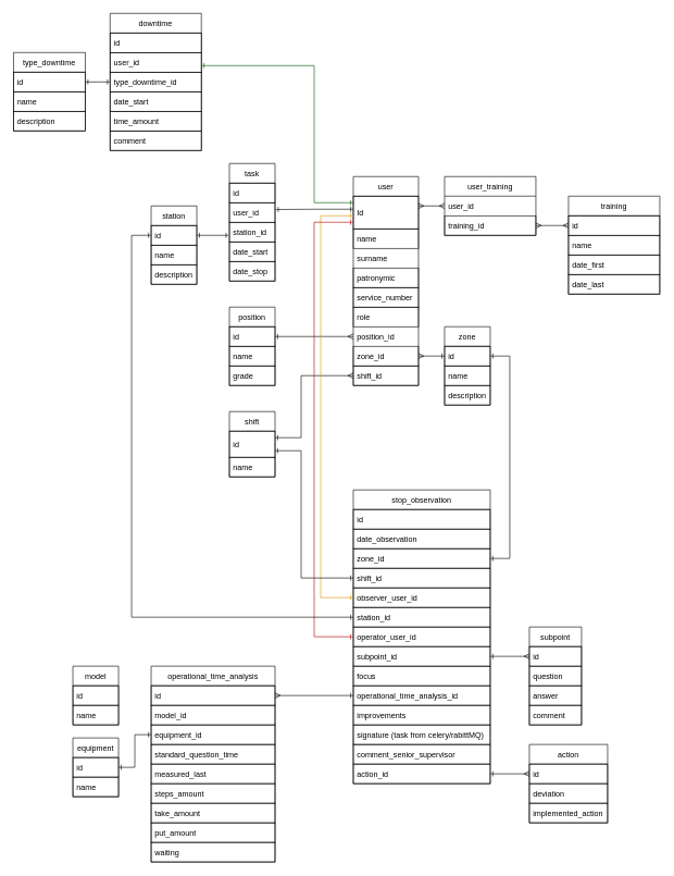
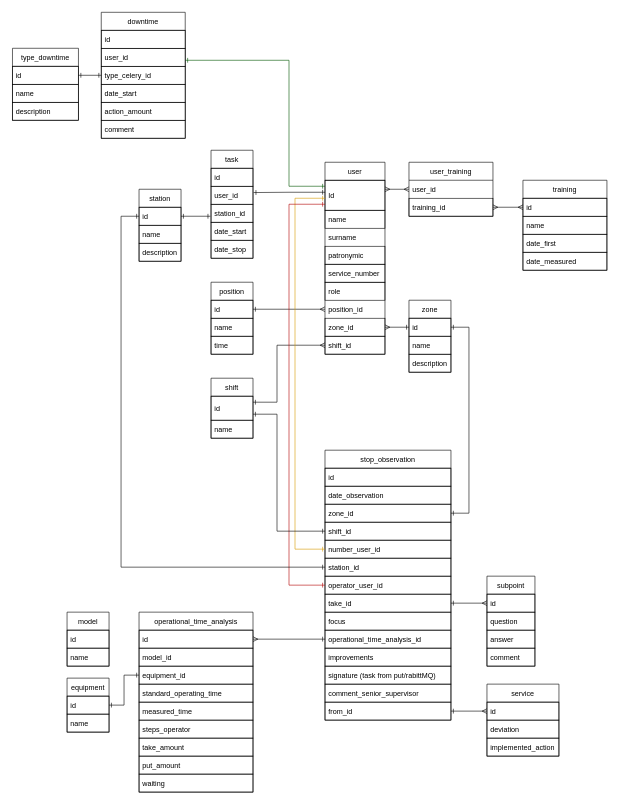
- <mxCell id="52" value="type_downtime_id" style="text;strokeColor=default;fillColor=none;align=left;verticalAlign=middle;spacingLeft=4;spacingRight=4;overflow=hidden;points=[[0,0.5],[1,0.5]];portConstraint=eastwest;rotatable=0;" parent="49" vertex="1"><mxGeometry y="90" width="140" height="30" as="geometry" /></mxCell>
+ <mxCell id="52" value="type_celery_id" style="text;strokeColor=default;fillColor=none;align=left;verticalAlign=middle;spacingLeft=4;spacingRight=4;overflow=hidden;points=[[0,0.5],[1,0.5]];portConstraint=eastwest;rotatable=0;" parent="49" vertex="1"><mxGeometry y="90" width="140" height="30" as="geometry" /></mxCell>
- <mxCell id="54" value="time_amount" style="text;strokeColor=default;fillColor=none;align=left;verticalAlign=middle;spacingLeft=4;spacingRight=4;overflow=hidden;points=[[0,0.5],[1,0.5]];portConstraint=eastwest;rotatable=0;" parent="49" vertex="1"><mxGeometry y="150" width="140" height="30" as="geometry" /></mxCell>
+ <mxCell id="54" value="action_amount" style="text;strokeColor=default;fillColor=none;align=left;verticalAlign=middle;spacingLeft=4;spacingRight=4;overflow=hidden;points=[[0,0.5],[1,0.5]];portConstraint=eastwest;rotatable=0;" parent="49" vertex="1"><mxGeometry y="150" width="140" height="30" as="geometry" /></mxCell>
- <mxCell id="30" value="date_last" style="text;strokeColor=default;fillColor=none;align=left;verticalAlign=middle;spacingLeft=4;spacingRight=4;overflow=hidden;points=[[0,0.5],[1,0.5]];portConstraint=eastwest;rotatable=0;" parent="26" vertex="1"><mxGeometry y="120" width="140" height="30" as="geometry" /></mxCell>
+ <mxCell id="30" value="date_measured" style="text;strokeColor=default;fillColor=none;align=left;verticalAlign=middle;spacingLeft=4;spacingRight=4;overflow=hidden;points=[[0,0.5],[1,0.5]];portConstraint=eastwest;rotatable=0;" parent="26" vertex="1"><mxGeometry y="120" width="140" height="30" as="geometry" /></mxCell>
- <mxCell id="24" value="grade" style="text;strokeColor=default;fillColor=none;align=left;verticalAlign=middle;spacingLeft=4;spacingRight=4;overflow=hidden;points=[[0,0.5],[1,0.5]];portConstraint=eastwest;rotatable=0;" parent="21" vertex="1"><mxGeometry y="90" width="70" height="30" as="geometry" /></mxCell>
+ <mxCell id="24" value="time" style="text;strokeColor=default;fillColor=none;align=left;verticalAlign=middle;spacingLeft=4;spacingRight=4;overflow=hidden;points=[[0,0.5],[1,0.5]];portConstraint=eastwest;rotatable=0;" parent="21" vertex="1"><mxGeometry y="90" width="70" height="30" as="geometry" /></mxCell>
- <mxCell id="67" value="observer_user_id" style="text;strokeColor=default;fillColor=none;align=left;verticalAlign=middle;spacingLeft=4;spacingRight=4;overflow=hidden;points=[[0,0.5],[1,0.5]];portConstraint=eastwest;rotatable=0;" parent="62" vertex="1"><mxGeometry y="150" width="210" height="30" as="geometry" /></mxCell>
+ <mxCell id="67" value="number_user_id" style="text;strokeColor=default;fillColor=none;align=left;verticalAlign=middle;spacingLeft=4;spacingRight=4;overflow=hidden;points=[[0,0.5],[1,0.5]];portConstraint=eastwest;rotatable=0;" parent="62" vertex="1"><mxGeometry y="150" width="210" height="30" as="geometry" /></mxCell>
- <mxCell id="70" value="subpoint_id" style="text;strokeColor=default;fillColor=none;align=left;verticalAlign=middle;spacingLeft=4;spacingRight=4;overflow=hidden;points=[[0,0.5],[1,0.5]];portConstraint=eastwest;rotatable=0;" parent="62" vertex="1"><mxGeometry y="240" width="210" height="30" as="geometry" /></mxCell>
+ <mxCell id="70" value="take_id" style="text;strokeColor=default;fillColor=none;align=left;verticalAlign=middle;spacingLeft=4;spacingRight=4;overflow=hidden;points=[[0,0.5],[1,0.5]];portConstraint=eastwest;rotatable=0;" parent="62" vertex="1"><mxGeometry y="240" width="210" height="30" as="geometry" /></mxCell>
- <mxCell id="74" value="signature (task from celery/rabittMQ)" style="text;strokeColor=default;fillColor=none;align=left;verticalAlign=middle;spacingLeft=4;spacingRight=4;overflow=hidden;points=[[0,0.5],[1,0.5]];portConstraint=eastwest;rotatable=0;" parent="62" vertex="1"><mxGeometry y="360" width="210" height="30" as="geometry" /></mxCell>
+ <mxCell id="74" value="signature (task from put/rabittMQ)" style="text;strokeColor=default;fillColor=none;align=left;verticalAlign=middle;spacingLeft=4;spacingRight=4;overflow=hidden;points=[[0,0.5],[1,0.5]];portConstraint=eastwest;rotatable=0;" parent="62" vertex="1"><mxGeometry y="360" width="210" height="30" as="geometry" /></mxCell>
- <mxCell id="97" value="standard_question_time" style="text;strokeColor=default;fillColor=none;align=left;verticalAlign=middle;spacingLeft=4;spacingRight=4;overflow=hidden;points=[[0,0.5],[1,0.5]];portConstraint=eastwest;rotatable=0;" parent="93" vertex="1"><mxGeometry y="120" width="190" height="30" as="geometry" /></mxCell>
+ <mxCell id="97" value="standard_operating_time" style="text;strokeColor=default;fillColor=none;align=left;verticalAlign=middle;spacingLeft=4;spacingRight=4;overflow=hidden;points=[[0,0.5],[1,0.5]];portConstraint=eastwest;rotatable=0;" parent="93" vertex="1"><mxGeometry y="120" width="190" height="30" as="geometry" /></mxCell>
- <mxCell id="88" value="action" style="swimlane;fontStyle=0;childLayout=stackLayout;horizontal=1;startSize=30;horizontalStack=0;resizeParent=1;resizeParentMax=0;resizeLast=0;collapsible=1;marginBottom=0;" parent="1" vertex="1"><mxGeometry x="811" y="1140" width="120" height="120" as="geometry" /></mxCell>
+ <mxCell id="88" value="service" style="swimlane;fontStyle=0;childLayout=stackLayout;horizontal=1;startSize=30;horizontalStack=0;resizeParent=1;resizeParentMax=0;resizeLast=0;collapsible=1;marginBottom=0;" parent="1" vertex="1"><mxGeometry x="811" y="1140" width="120" height="120" as="geometry" /></mxCell>
- <mxCell id="98" value="measured_last" style="text;strokeColor=default;fillColor=none;align=left;verticalAlign=middle;spacingLeft=4;spacingRight=4;overflow=hidden;points=[[0,0.5],[1,0.5]];portConstraint=eastwest;rotatable=0;" parent="93" vertex="1"><mxGeometry y="150" width="190" height="30" as="geometry" /></mxCell>
+ <mxCell id="98" value="measured_time" style="text;strokeColor=default;fillColor=none;align=left;verticalAlign=middle;spacingLeft=4;spacingRight=4;overflow=hidden;points=[[0,0.5],[1,0.5]];portConstraint=eastwest;rotatable=0;" parent="93" vertex="1"><mxGeometry y="150" width="190" height="30" as="geometry" /></mxCell>
- <mxCell id="76" value="action_id" style="text;strokeColor=default;fillColor=none;align=left;verticalAlign=middle;spacingLeft=4;spacingRight=4;overflow=hidden;points=[[0,0.5],[1,0.5]];portConstraint=eastwest;rotatable=0;" parent="62" vertex="1"><mxGeometry y="420" width="210" height="30" as="geometry" /></mxCell>
+ <mxCell id="76" value="from_id" style="text;strokeColor=default;fillColor=none;align=left;verticalAlign=middle;spacingLeft=4;spacingRight=4;overflow=hidden;points=[[0,0.5],[1,0.5]];portConstraint=eastwest;rotatable=0;" parent="62" vertex="1"><mxGeometry y="420" width="210" height="30" as="geometry" /></mxCell>
- <mxCell id="99" value="steps_amount" style="text;strokeColor=default;fillColor=none;align=left;verticalAlign=middle;spacingLeft=4;spacingRight=4;overflow=hidden;points=[[0,0.5],[1,0.5]];portConstraint=eastwest;rotatable=0;" parent="93" vertex="1"><mxGeometry y="180" width="190" height="30" as="geometry" /></mxCell>
+ <mxCell id="99" value="steps_operator" style="text;strokeColor=default;fillColor=none;align=left;verticalAlign=middle;spacingLeft=4;spacingRight=4;overflow=hidden;points=[[0,0.5],[1,0.5]];portConstraint=eastwest;rotatable=0;" parent="93" vertex="1"><mxGeometry y="180" width="190" height="30" as="geometry" /></mxCell>
